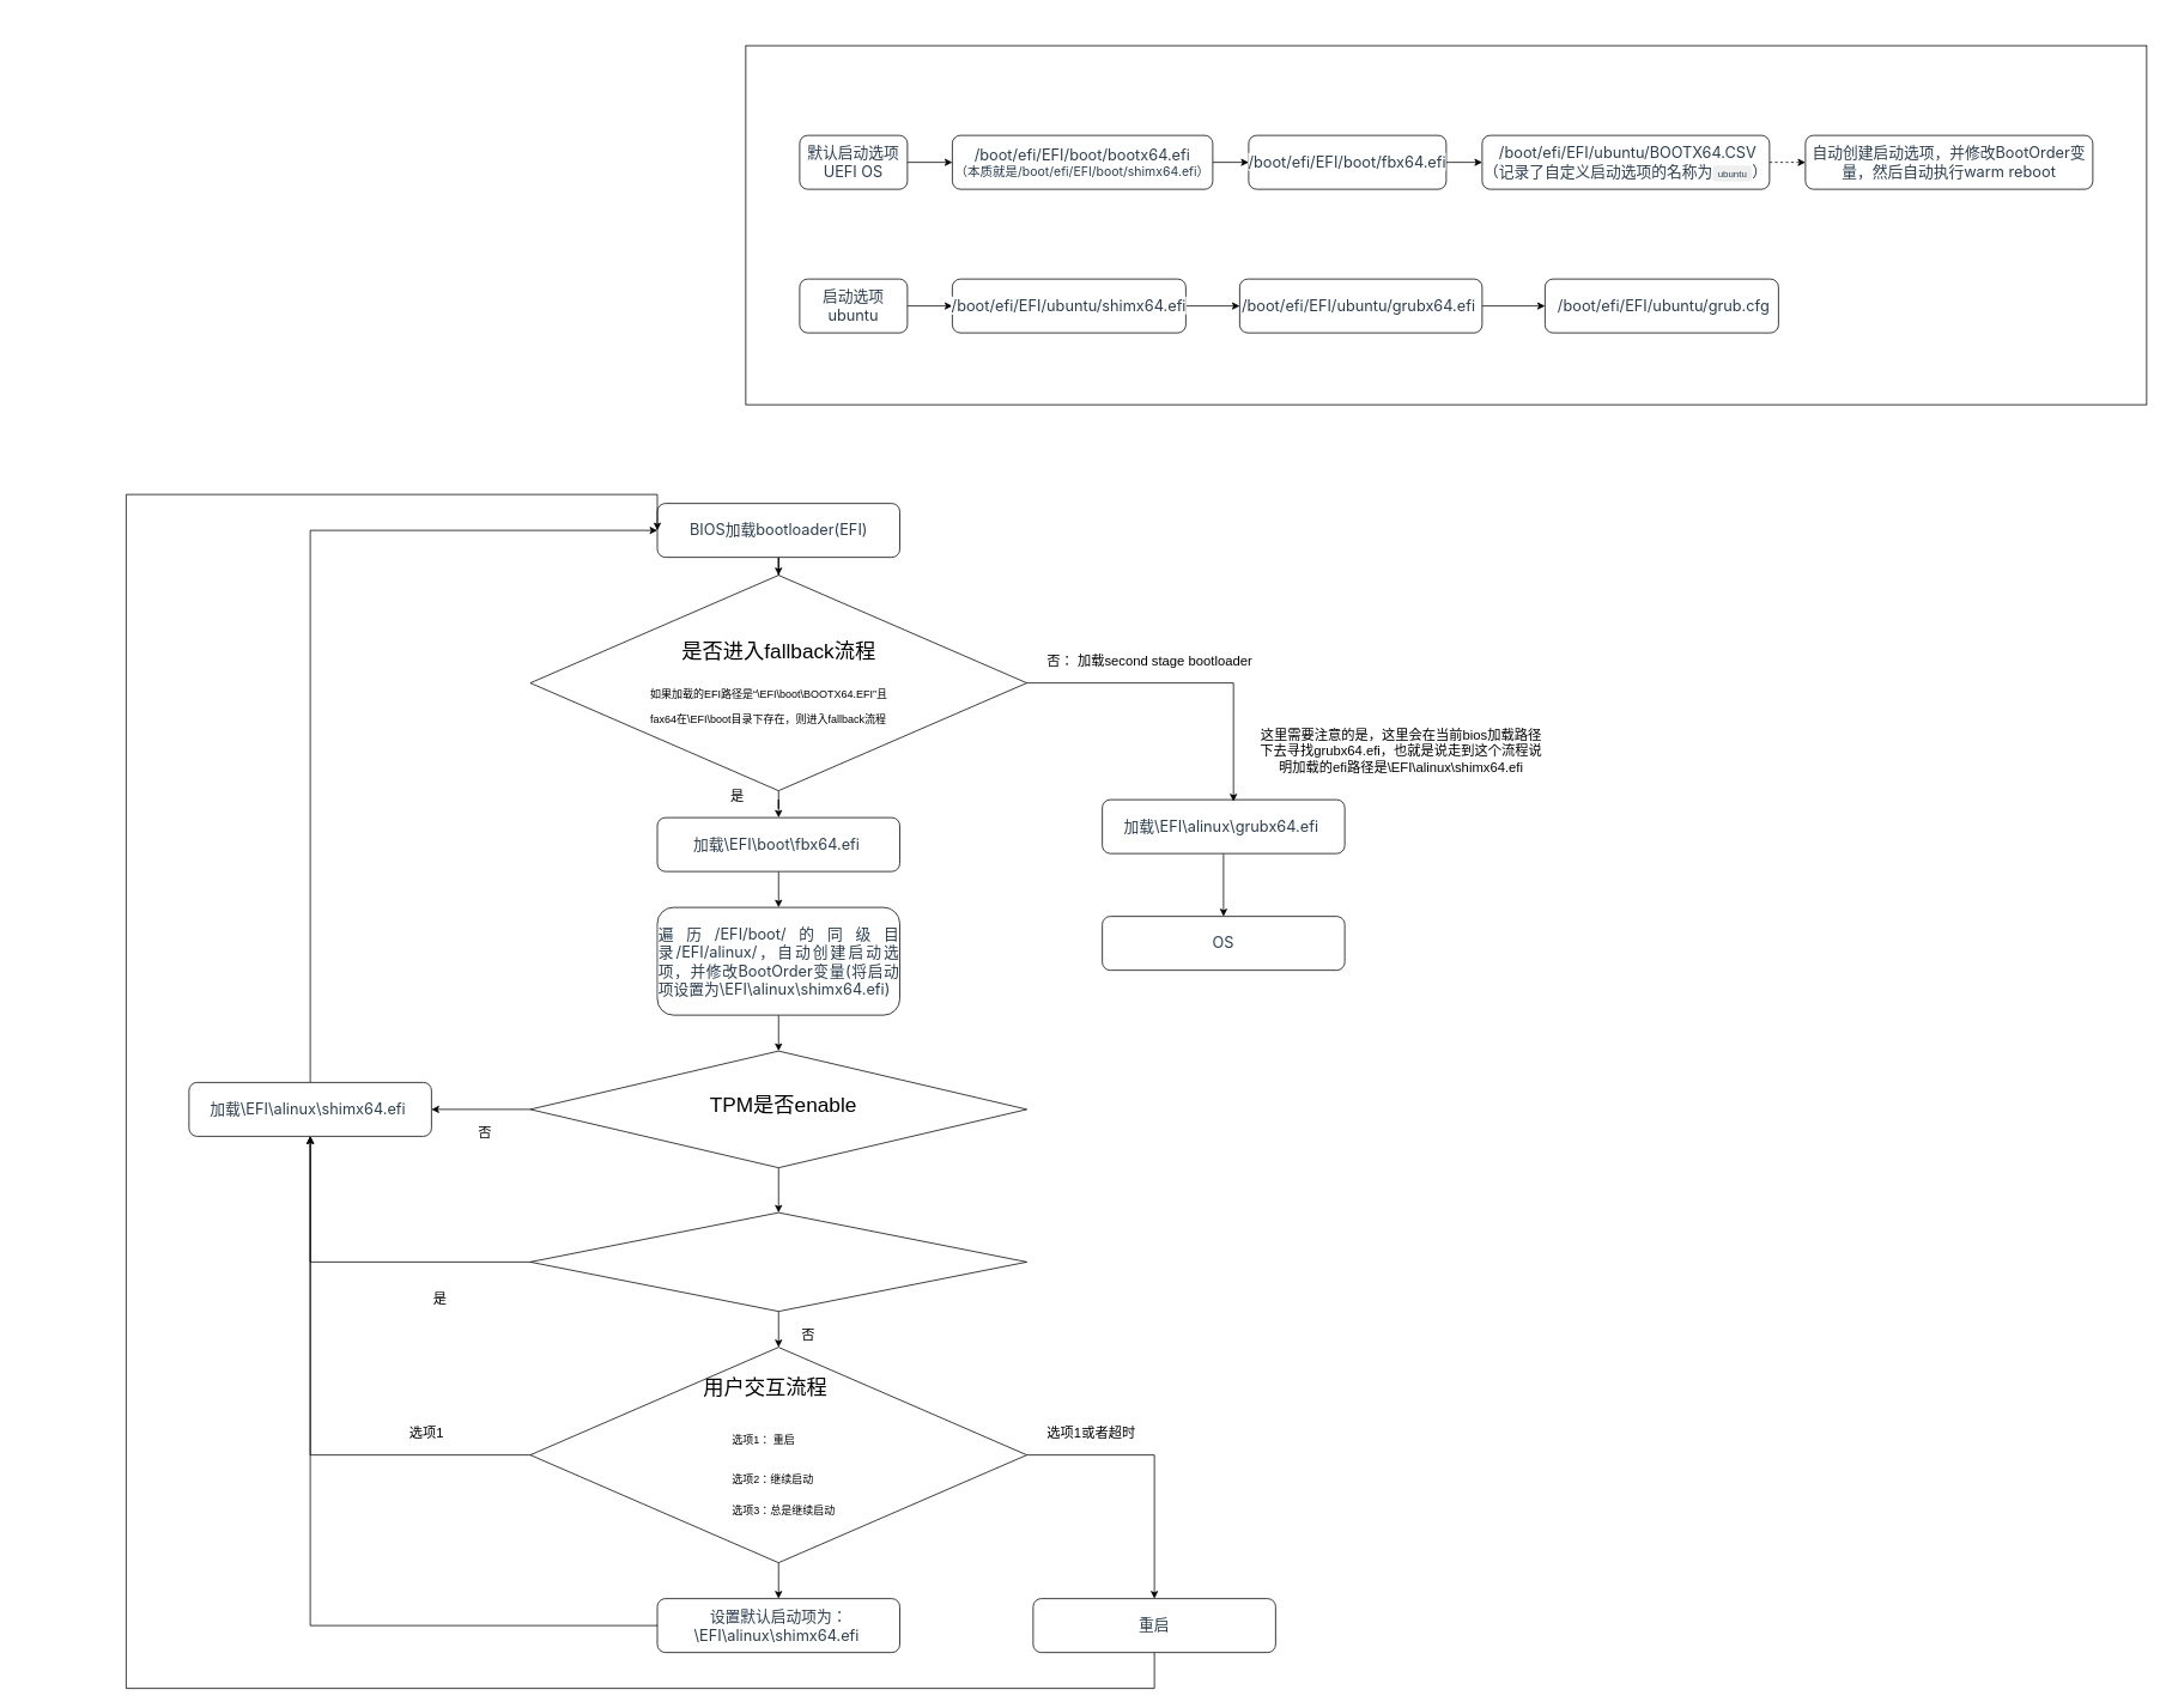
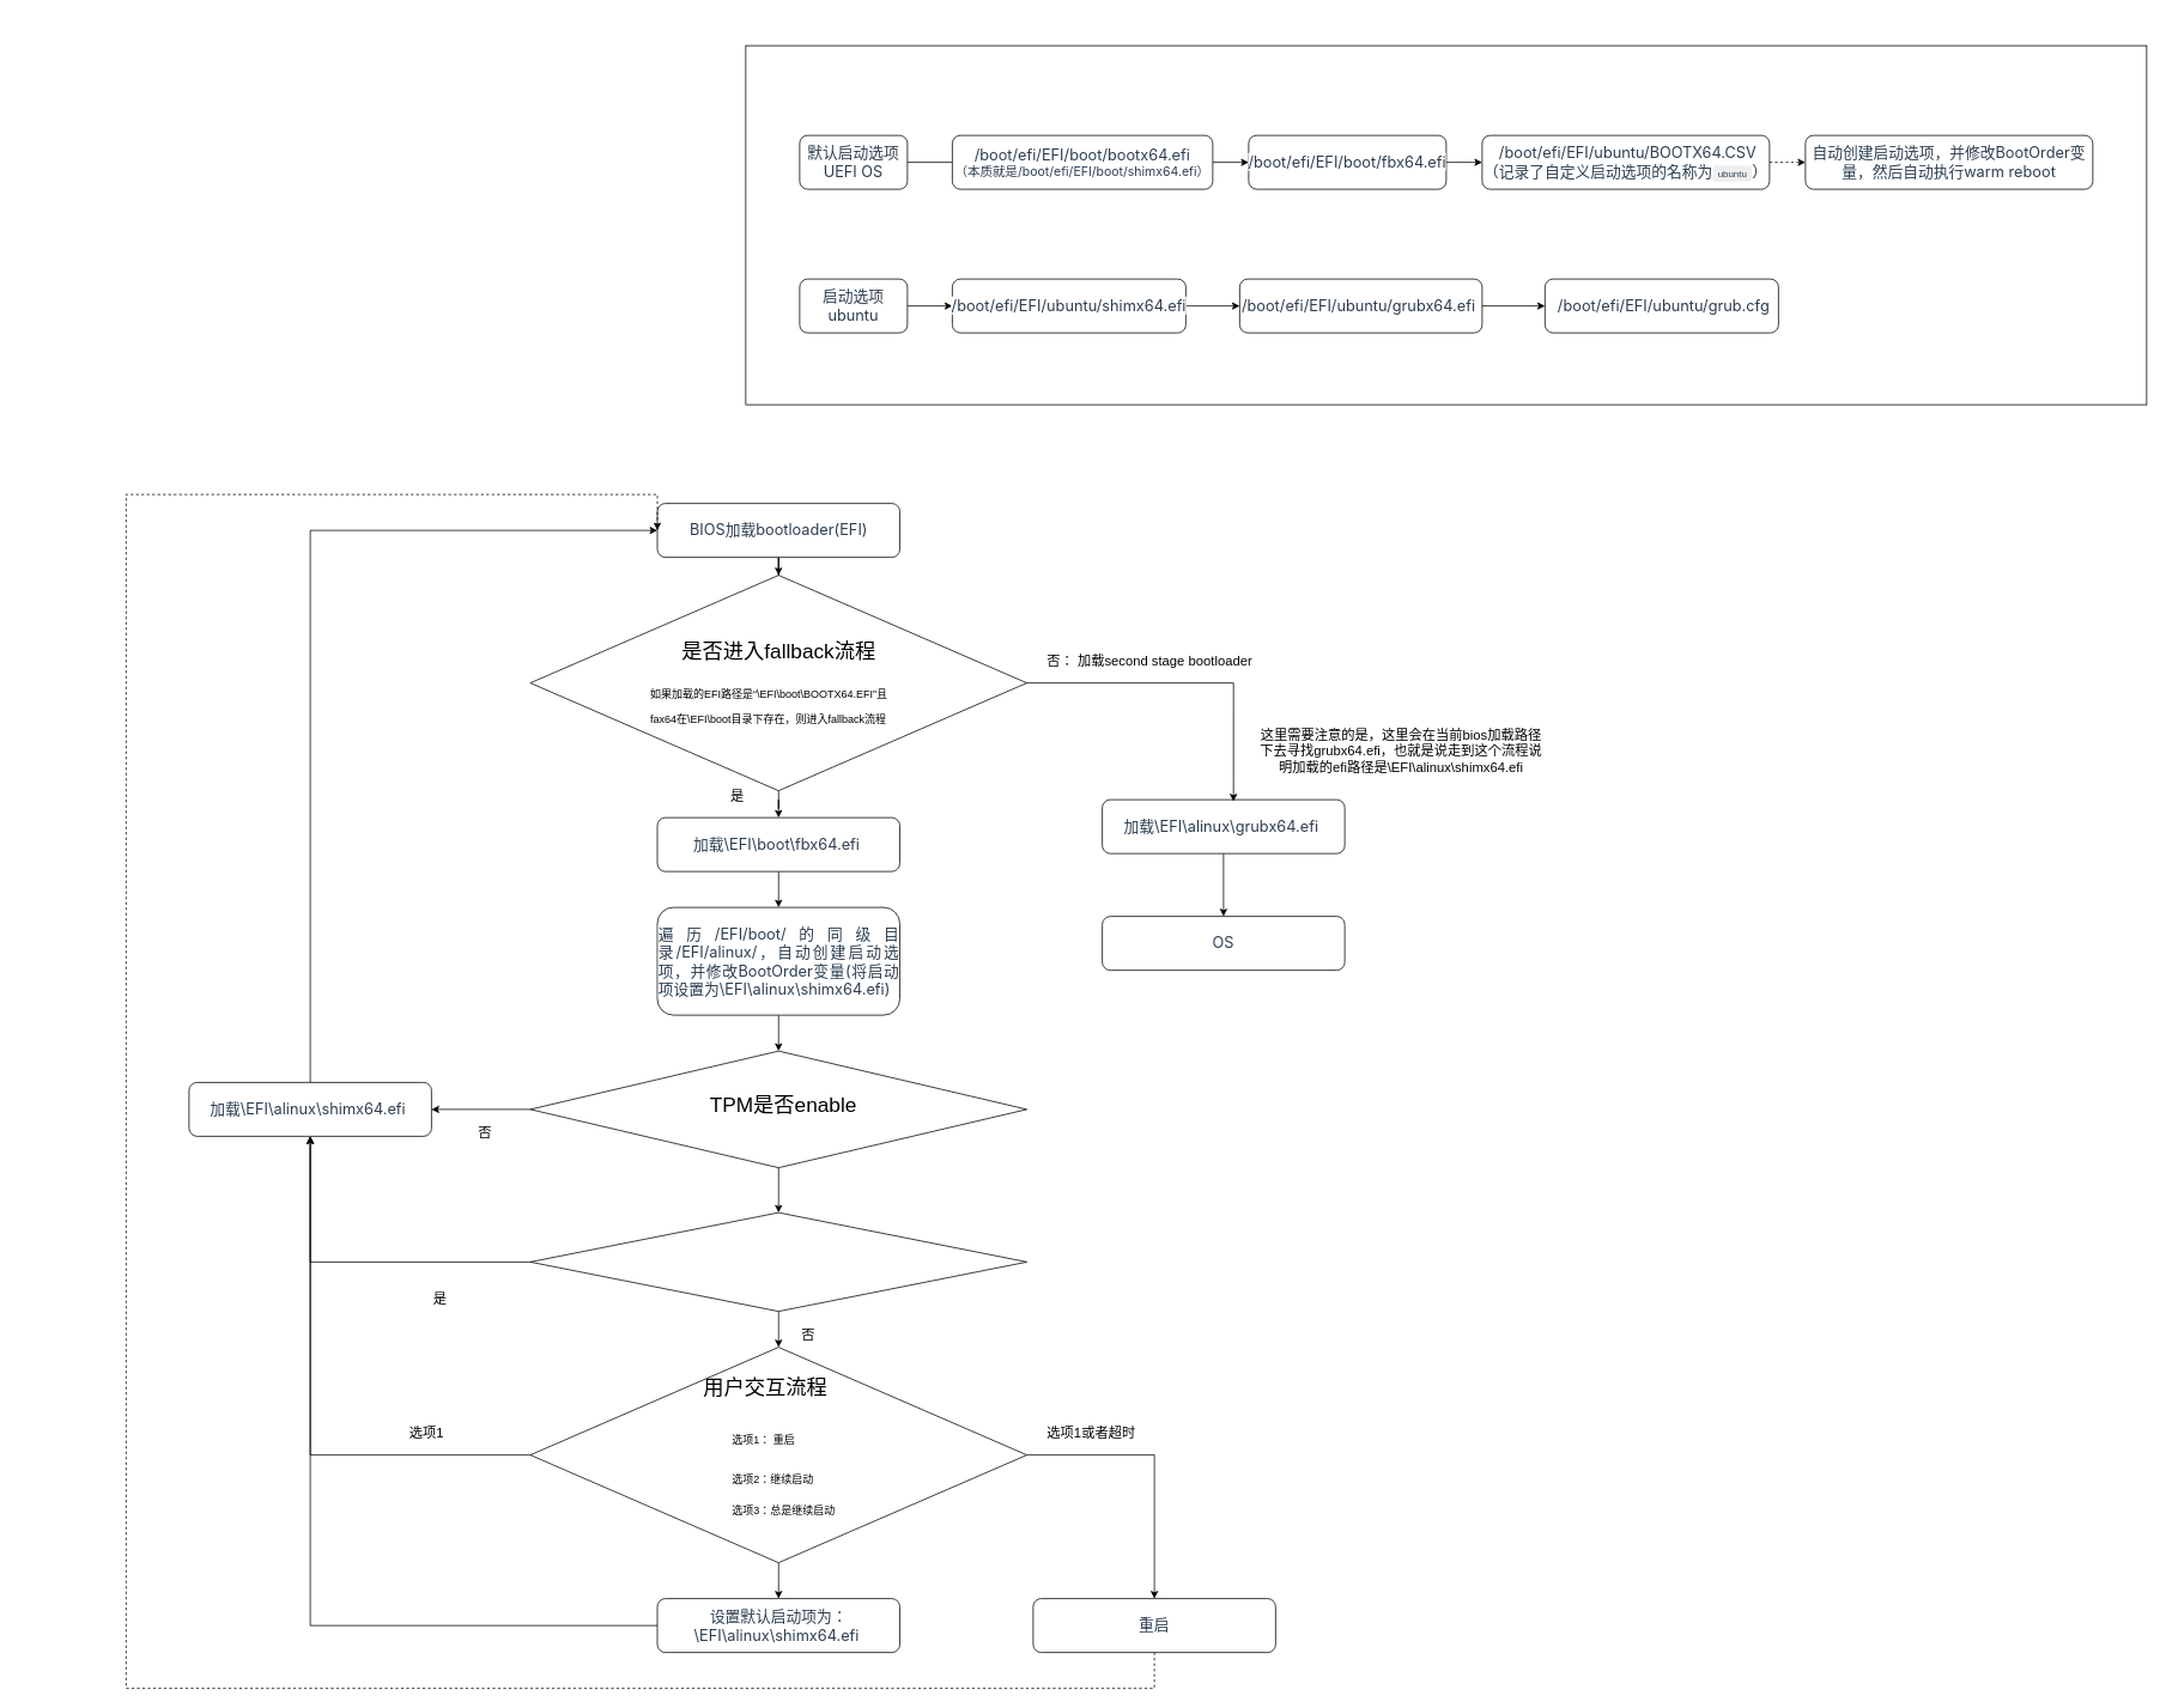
- <mxCell id="3" style="edgeStyle=orthogonalEdgeStyle;rounded=0;orthogonalLoop=1;jettySize=auto;html=1;exitX=1;exitY=0.5;exitDx=0;exitDy=0;" parent="1" source="4" target="6" edge="1"><mxGeometry relative="1" as="geometry" /></mxCell>
+ <mxCell id="3" style="edgeStyle=orthogonalEdgeStyle;rounded=0;orthogonalLoop=1;jettySize=auto;html=1;exitX=1;exitY=0.5;exitDx=0;exitDy=0;endArrow=none;" parent="1" source="4" target="6" edge="1"><mxGeometry relative="1" as="geometry" /></mxCell>
- <mxCell id="55" style="edgeStyle=orthogonalEdgeStyle;rounded=0;orthogonalLoop=1;jettySize=auto;html=1;entryX=0;entryY=0.5;entryDx=0;entryDy=0;exitX=0.5;exitY=1;exitDx=0;exitDy=0;" edge="1" parent="1" source="56" target="39"><mxGeometry relative="1" as="geometry"><Array as="points"><mxPoint x="1285" y="1880" /><mxPoint x="140" y="1880" /><mxPoint x="140" y="550" /><mxPoint x="732" y="550" /></Array></mxGeometry></mxCell>
+ <mxCell id="55" style="edgeStyle=orthogonalEdgeStyle;rounded=0;orthogonalLoop=1;jettySize=auto;html=1;entryX=0;entryY=0.5;entryDx=0;entryDy=0;exitX=0.5;exitY=1;exitDx=0;exitDy=0;dashed=1;" edge="1" parent="1" source="56" target="39"><mxGeometry relative="1" as="geometry"><Array as="points"><mxPoint x="1285" y="1880" /><mxPoint x="140" y="1880" /><mxPoint x="140" y="550" /><mxPoint x="732" y="550" /></Array></mxGeometry></mxCell>
